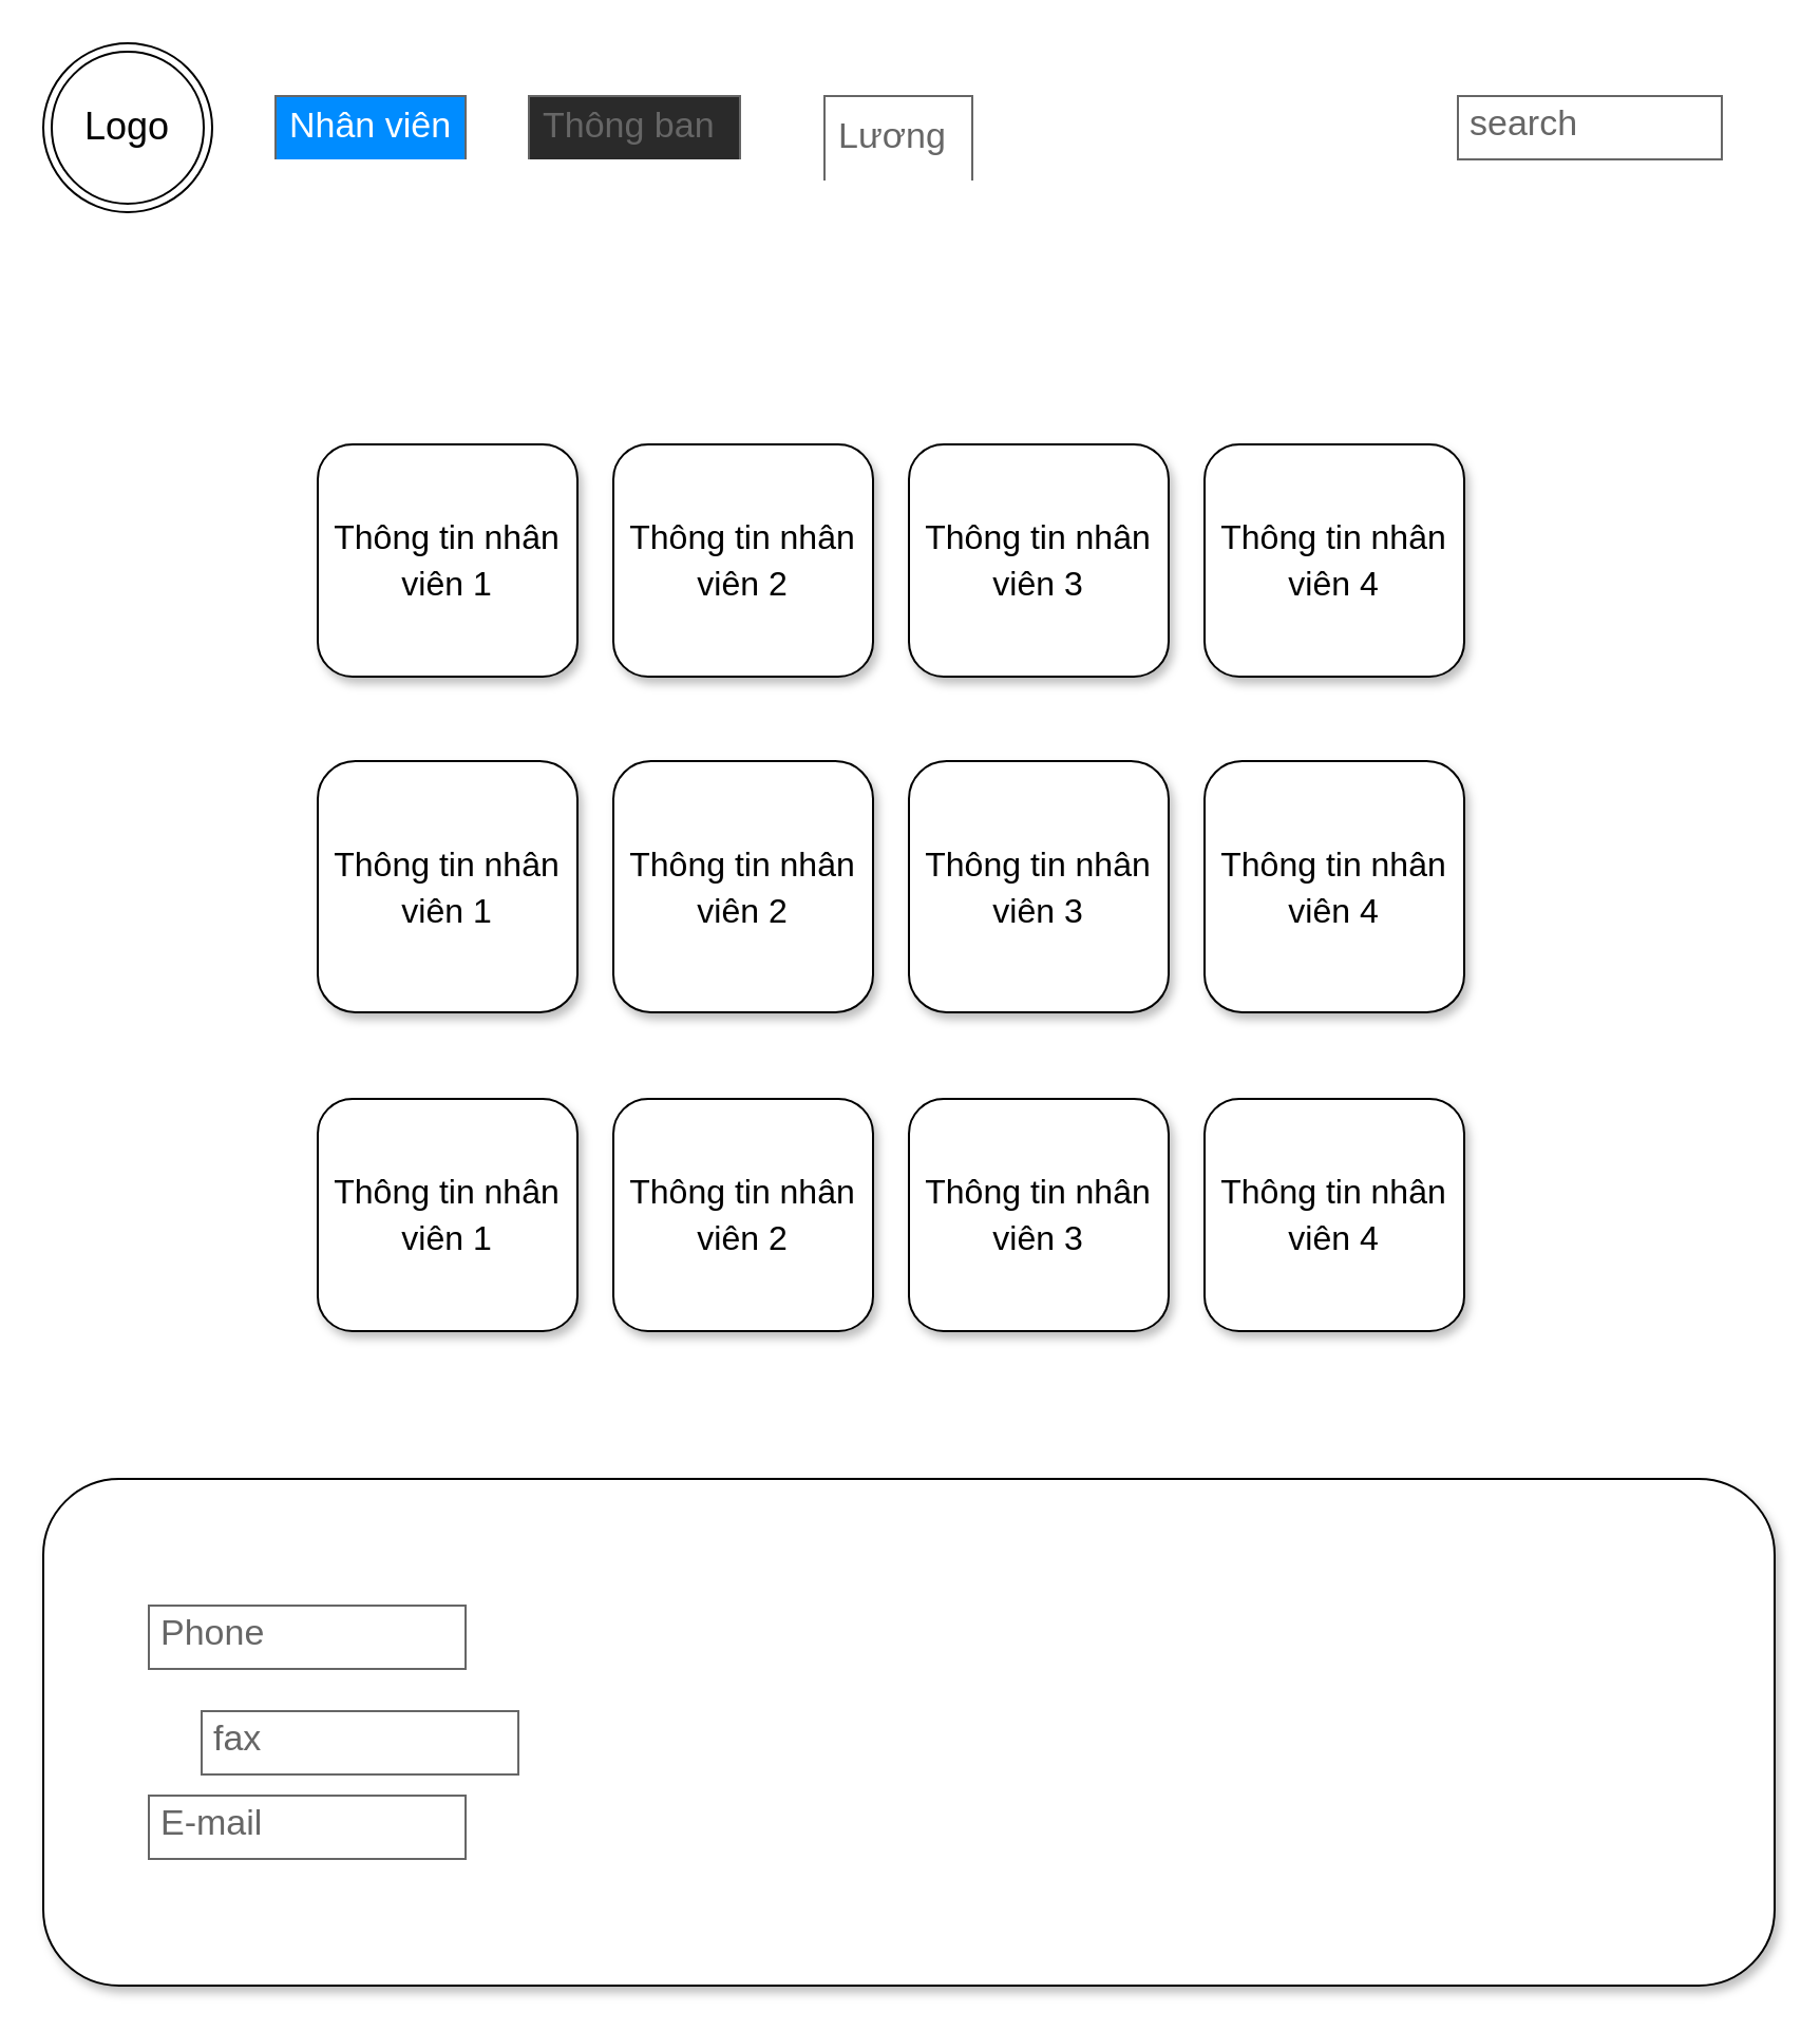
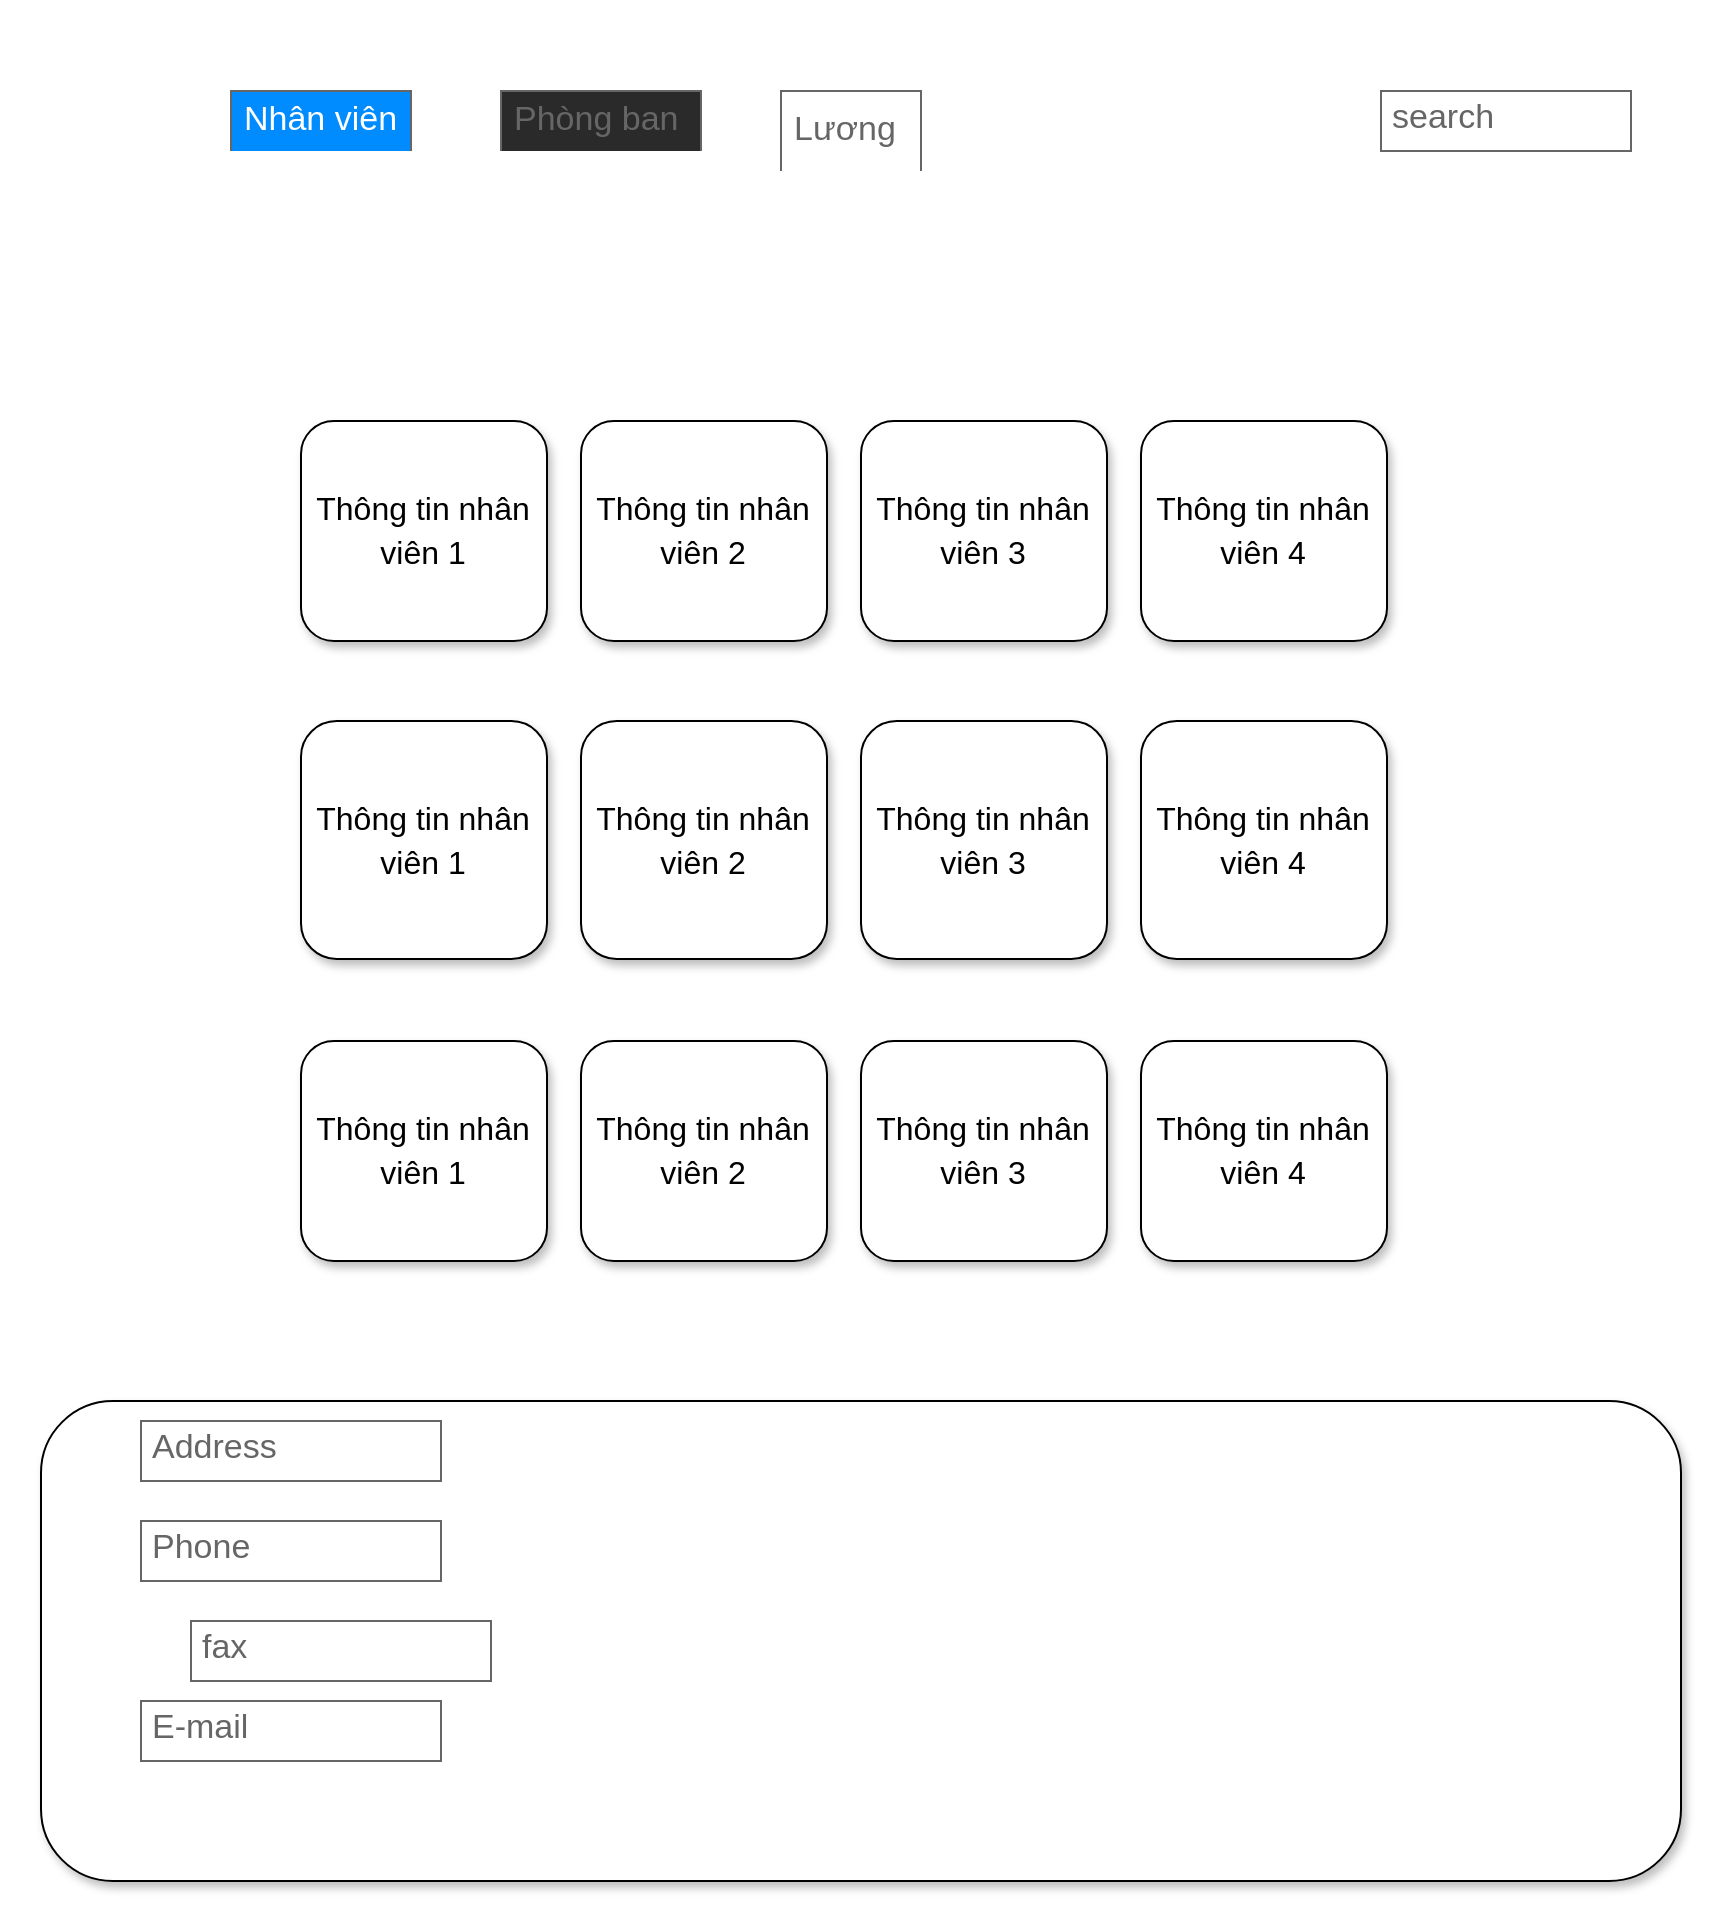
- <mxCell id="2" value="&lt;font style=&quot;font-size: 18px&quot;&gt;Logo&lt;/font&gt;" style="ellipse;shape=doubleEllipse;whiteSpace=wrap;html=1;aspect=fixed;" parent="1" vertex="1"><mxGeometry x="20" y="20" width="80" height="80" as="geometry" /></mxCell>
- <mxCell id="17" value="Nhân viên" style="strokeWidth=1;shadow=0;dashed=0;align=center;html=1;shape=mxgraph.mockup.forms.uRect;fontSize=17;fontColor=#FFFFFF;align=left;spacingLeft=5;strokeColor=#666666;fillColor=#008CFF;" parent="1" vertex="1"><mxGeometry x="130" y="45" width="90" height="30" as="geometry" /></mxCell>
+ <mxCell id="17" value="Nhân viên" style="strokeWidth=1;shadow=0;dashed=0;align=center;html=1;shape=mxgraph.mockup.forms.uRect;fontSize=17;fontColor=#FFFFFF;align=left;spacingLeft=5;strokeColor=#666666;fillColor=#008CFF;" parent="1" vertex="1"><mxGeometry x="115" y="45" width="90" height="30" as="geometry" /></mxCell>
- <mxCell id="18" value="Thông ban" style="strokeWidth=1;shadow=0;dashed=0;align=center;html=1;shape=mxgraph.mockup.forms.uRect;fontSize=17;fontColor=#666666;align=left;spacingLeft=5;strokeColor=#666666;fillColor=#2A2A2A;" parent="1" vertex="1"><mxGeometry x="250" y="45" width="100" height="30" as="geometry" /></mxCell>
+ <mxCell id="18" value="Phòng ban" style="strokeWidth=1;shadow=0;dashed=0;align=center;html=1;shape=mxgraph.mockup.forms.uRect;fontSize=17;fontColor=#666666;align=left;spacingLeft=5;strokeColor=#666666;fillColor=#2A2A2A;" parent="1" vertex="1"><mxGeometry x="250" y="45" width="100" height="30" as="geometry" /></mxCell>
+ <mxCell id="21" value="Address" style="strokeWidth=1;shadow=0;dashed=0;align=center;html=1;shape=mxgraph.mockup.text.textBox;fontColor=#666666;align=left;fontSize=17;spacingLeft=4;spacingTop=-3;strokeColor=#666666;mainText=" parent="1" vertex="1"><mxGeometry x="70" y="710" width="150" height="30" as="geometry" /></mxCell>
